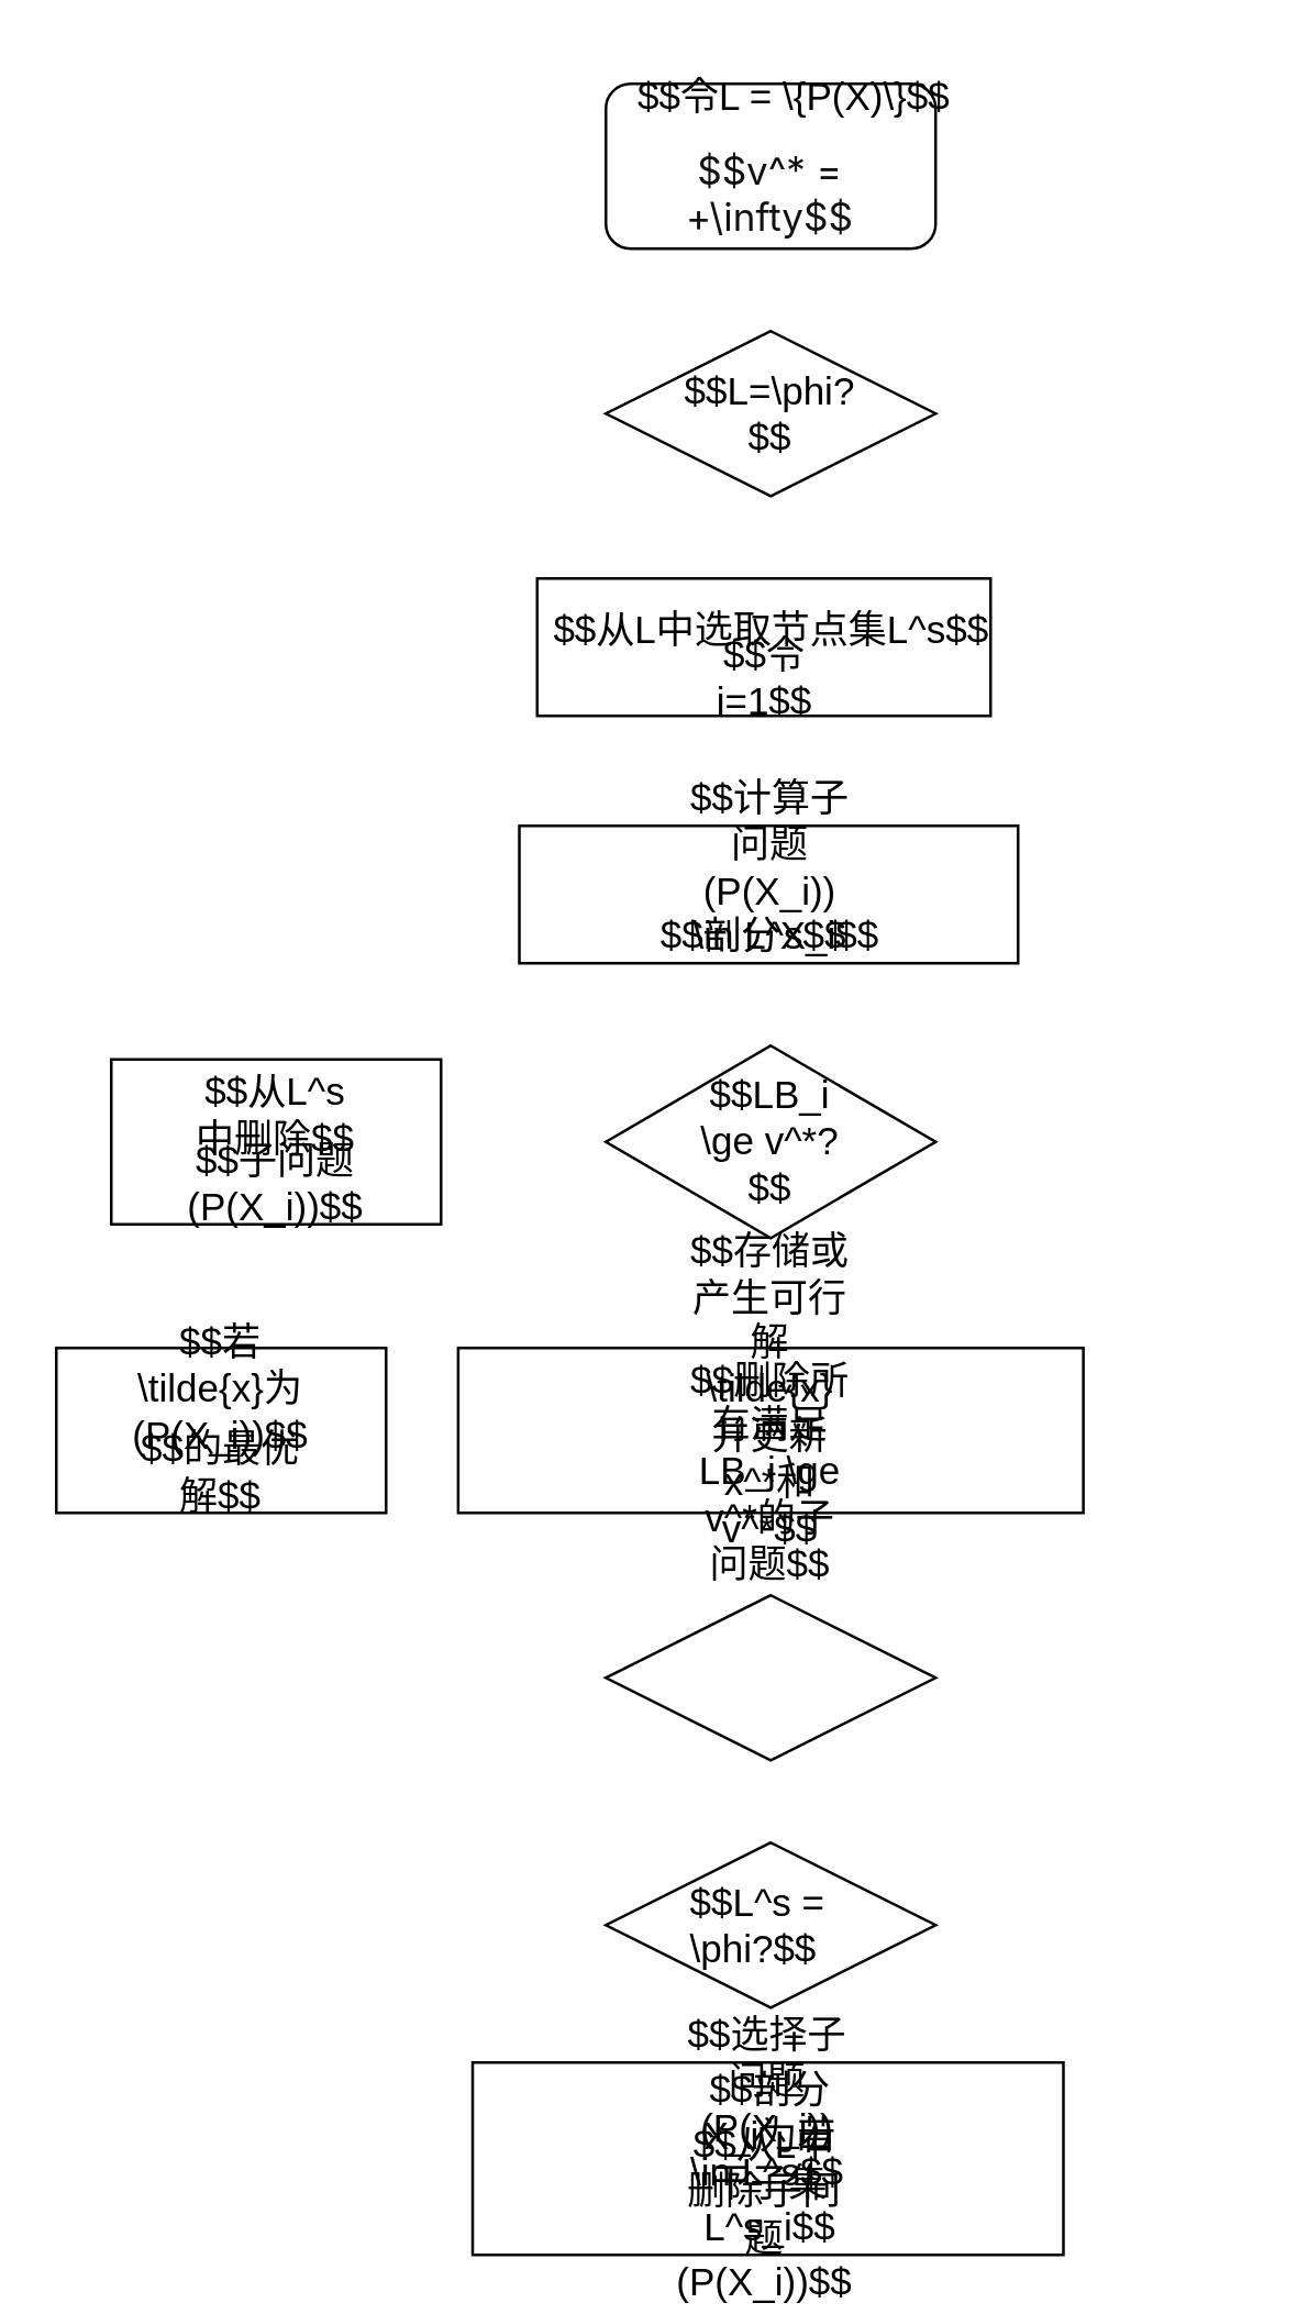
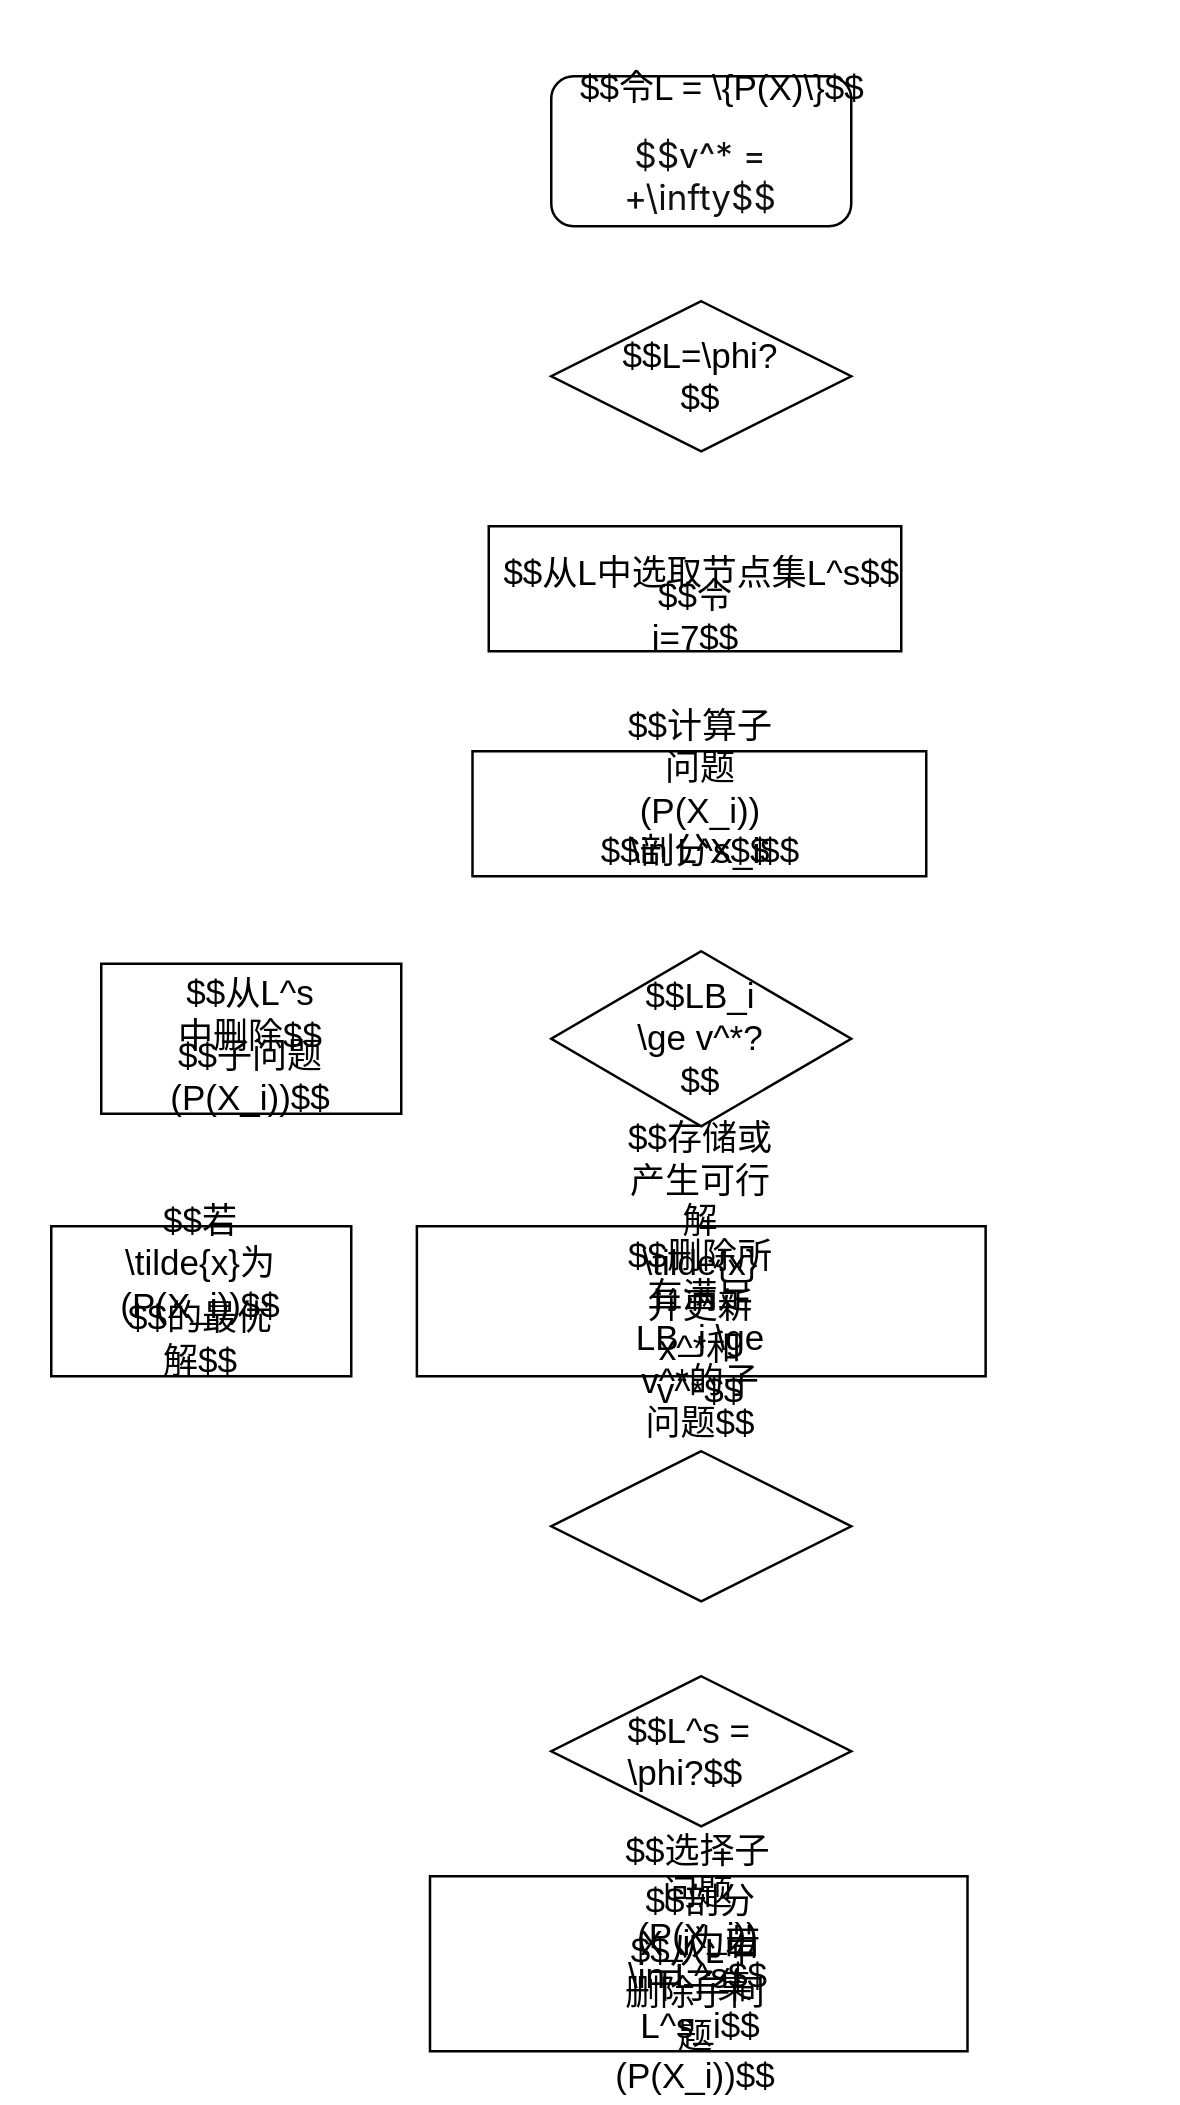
- <mxCell id="9" value="$$令i=1$$&lt;div style=&quot;font-size: 14px;&quot;&gt;&lt;br style=&quot;font-size: 14px;&quot;&gt;&lt;/div&gt;" style="text;html=1;align=center;verticalAlign=middle;whiteSpace=wrap;rounded=0;fontSize=14;" vertex="1" parent="1"><mxGeometry x="247.5" y="240" width="60" height="30" as="geometry" /></mxCell>
+ <mxCell id="9" value="$$令i=7$$&lt;div style=&quot;font-size: 14px;&quot;&gt;&lt;br style=&quot;font-size: 14px;&quot;&gt;&lt;/div&gt;" style="text;html=1;align=center;verticalAlign=middle;whiteSpace=wrap;rounded=0;fontSize=14;" vertex="1" parent="1"><mxGeometry x="247.5" y="240" width="60" height="30" as="geometry" /></mxCell>
